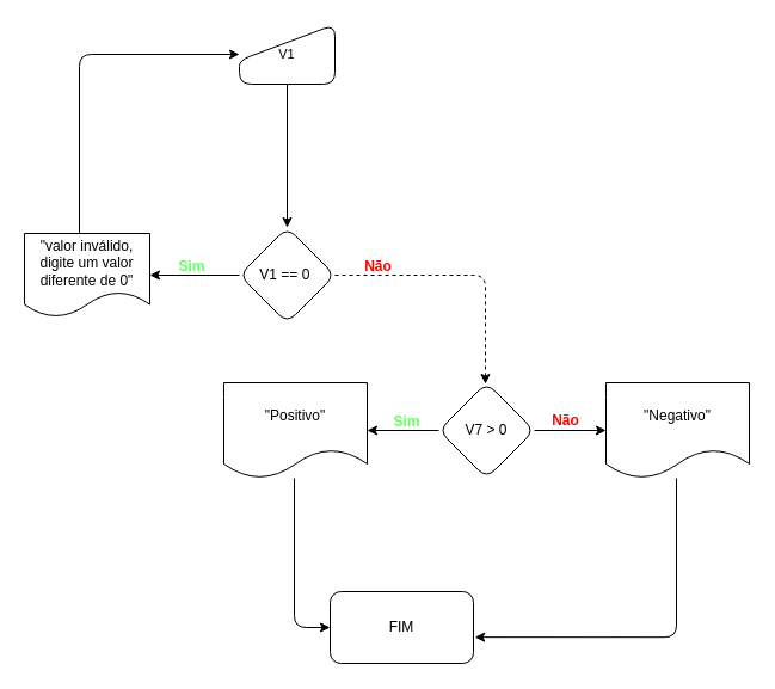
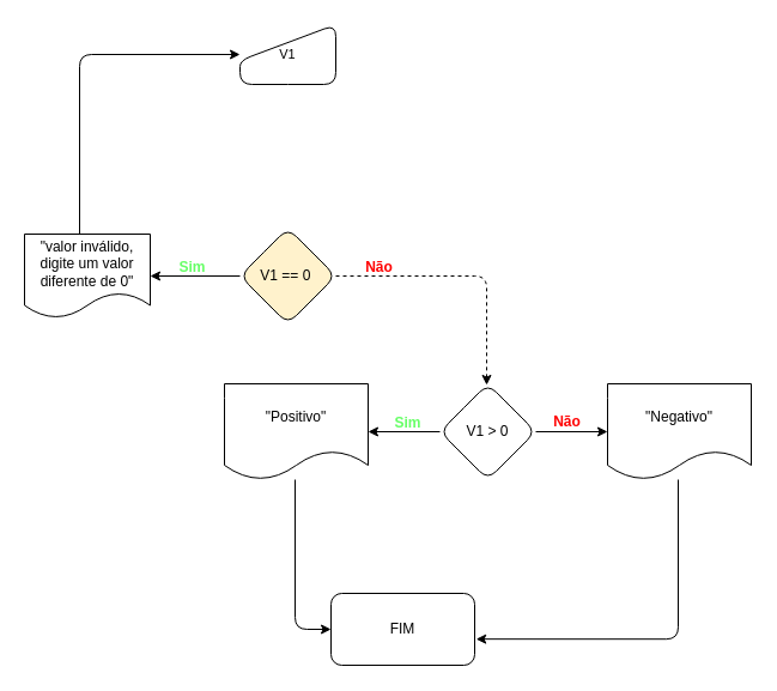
- <mxCell id="2" value="" style="edgeStyle=orthogonalEdgeStyle;rounded=1;orthogonalLoop=1;jettySize=auto;html=1;" edge="1" parent="1" source="3" target="6"><mxGeometry relative="1" as="geometry" /></mxCell>
- <mxCell id="6" value="V1 == 0&amp;nbsp;" style="rhombus;whiteSpace=wrap;html=1;rounded=1;" vertex="1" parent="1"><mxGeometry x="200" y="190" width="80" height="80" as="geometry" /></mxCell>
+ <mxCell id="6" value="V1 == 0&amp;nbsp;" style="rhombus;whiteSpace=wrap;html=1;rounded=1;fillColor=#fff2cc;" vertex="1" parent="1"><mxGeometry x="200" y="190" width="80" height="80" as="geometry" /></mxCell>
- <mxCell id="12" value="V7 &amp;gt; 0" style="rhombus;whiteSpace=wrap;html=1;rounded=1;" vertex="1" parent="1"><mxGeometry x="367" y="320" width="80" height="80" as="geometry" /></mxCell>
+ <mxCell id="12" value="V1 &amp;gt; 0" style="rhombus;whiteSpace=wrap;html=1;rounded=1;" vertex="1" parent="1"><mxGeometry x="367" y="320" width="80" height="80" as="geometry" /></mxCell>
